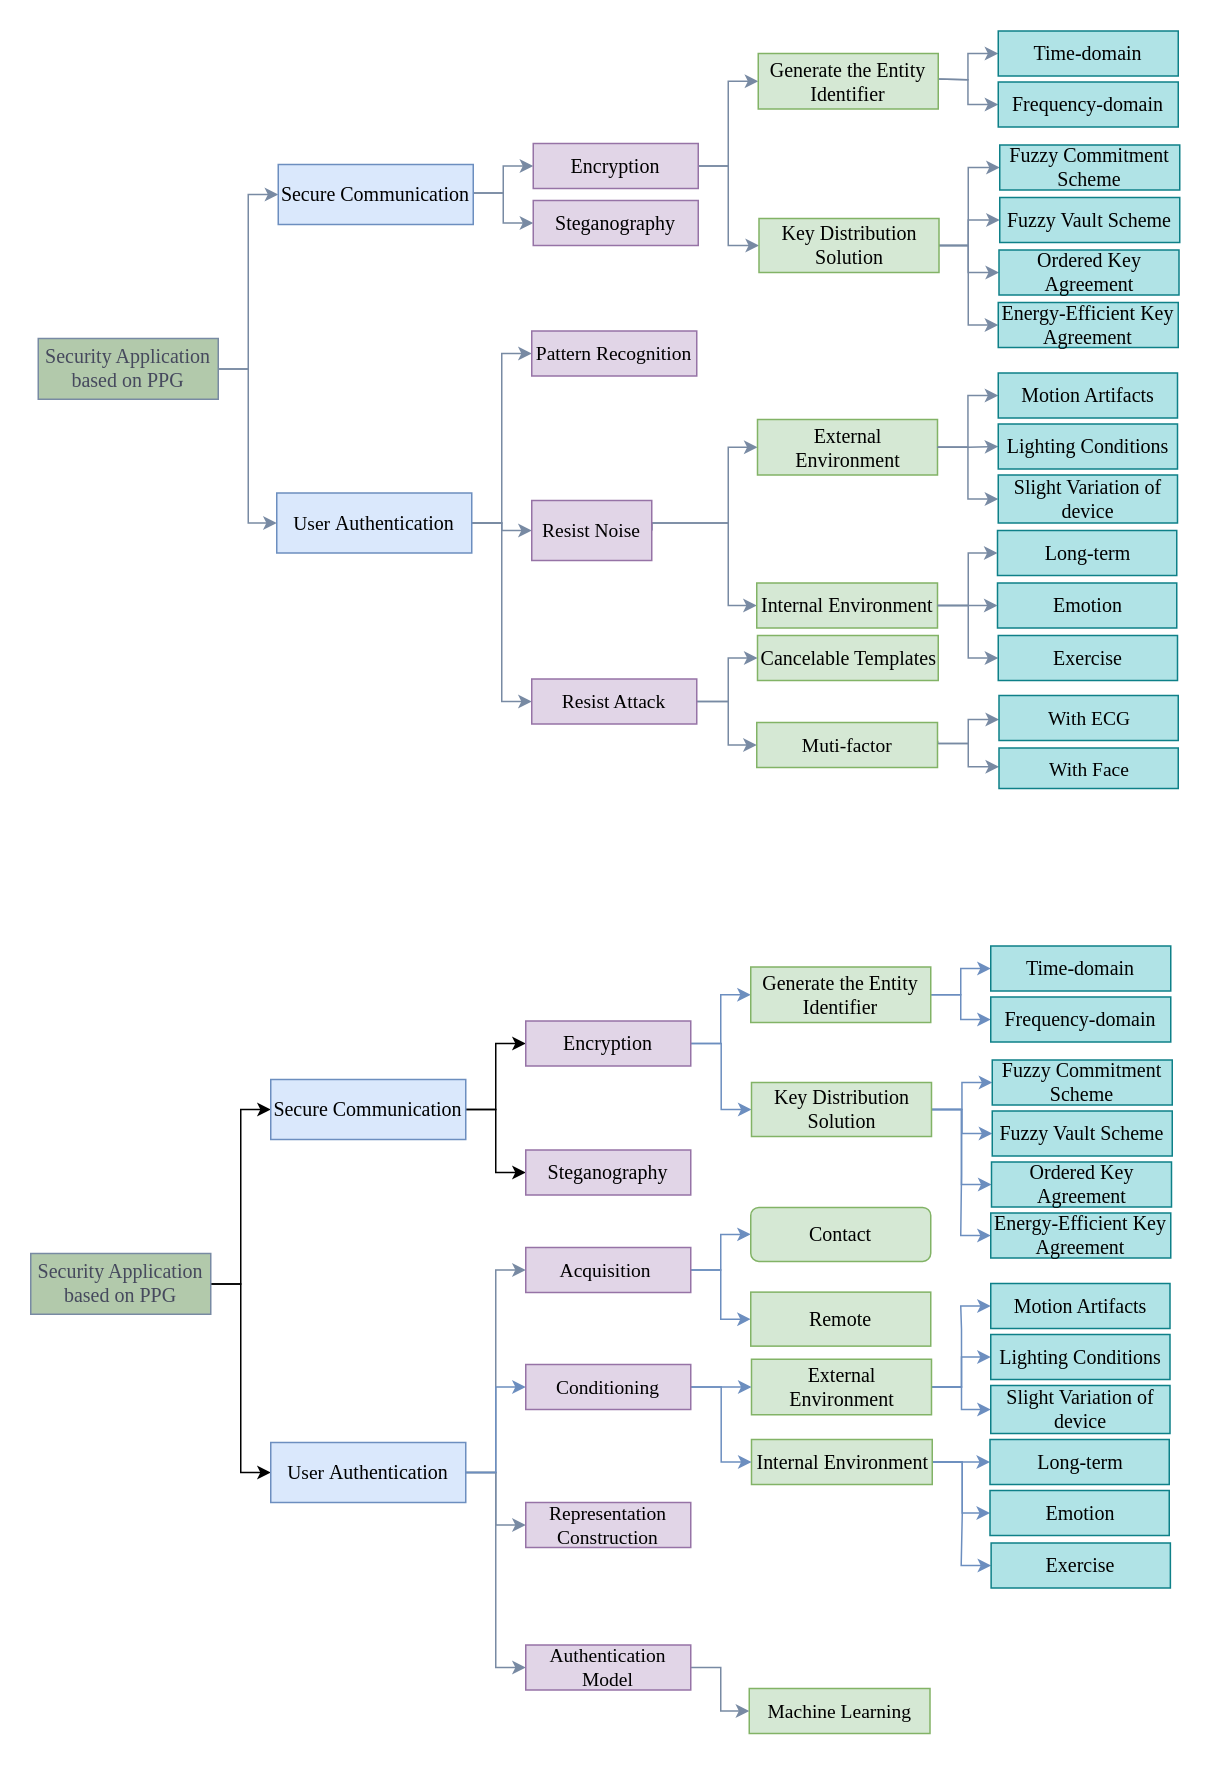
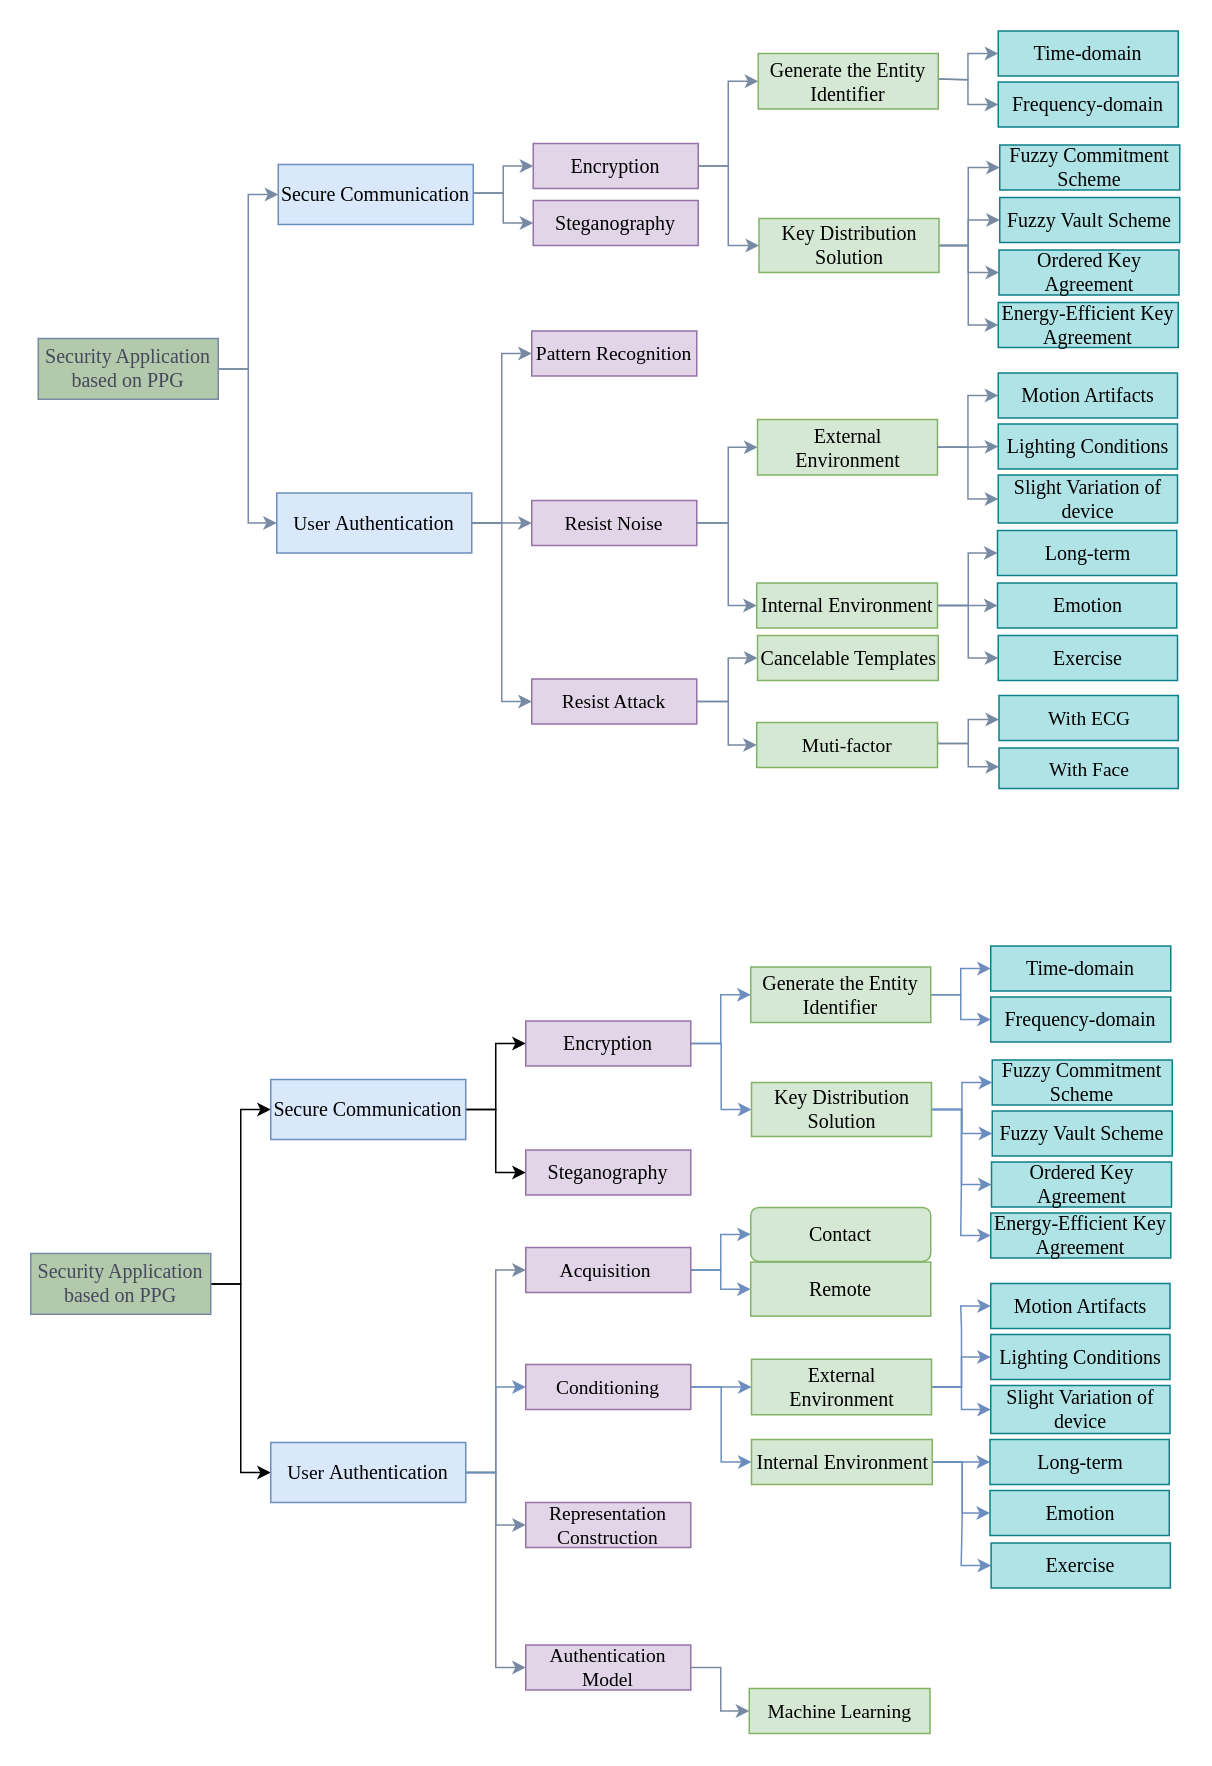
- <mxCell id="39" value="&lt;font face=&quot;Times New Roman&quot;&gt;Resist Noise&lt;/font&gt;" style="rounded=0;whiteSpace=wrap;html=1;fontSize=13;fillColor=#e1d5e7;strokeColor=#9673a6;" parent="1" vertex="1"><mxGeometry x="354" y="333" width="80" height="40" as="geometry" /></mxCell>
+ <mxCell id="39" value="&lt;font face=&quot;Times New Roman&quot;&gt;Resist Noise&lt;/font&gt;" style="rounded=0;whiteSpace=wrap;html=1;fontSize=13;fillColor=#e1d5e7;strokeColor=#9673a6;" parent="1" vertex="1"><mxGeometry x="354" y="333" width="110" height="30" as="geometry" /></mxCell>
- <mxCell id="110" value="&lt;font face=&quot;noto_regular&quot;&gt;&lt;span style=&quot;font-size: 13.333px;&quot;&gt;Remote&lt;/span&gt;&lt;/font&gt;" style="rounded=0;whiteSpace=wrap;html=1;fillColor=#d5e8d4;strokeColor=#82b366;" vertex="1" parent="1"><mxGeometry x="500" y="860.75" width="120" height="36" as="geometry" /></mxCell>
+ <mxCell id="110" value="&lt;font face=&quot;noto_regular&quot;&gt;&lt;span style=&quot;font-size: 13.333px;&quot;&gt;Remote&lt;/span&gt;&lt;/font&gt;" style="rounded=0;whiteSpace=wrap;html=1;fillColor=#d5e8d4;strokeColor=#82b366;" vertex="1" parent="1"><mxGeometry x="500" y="840.75" width="120" height="36" as="geometry" /></mxCell>
